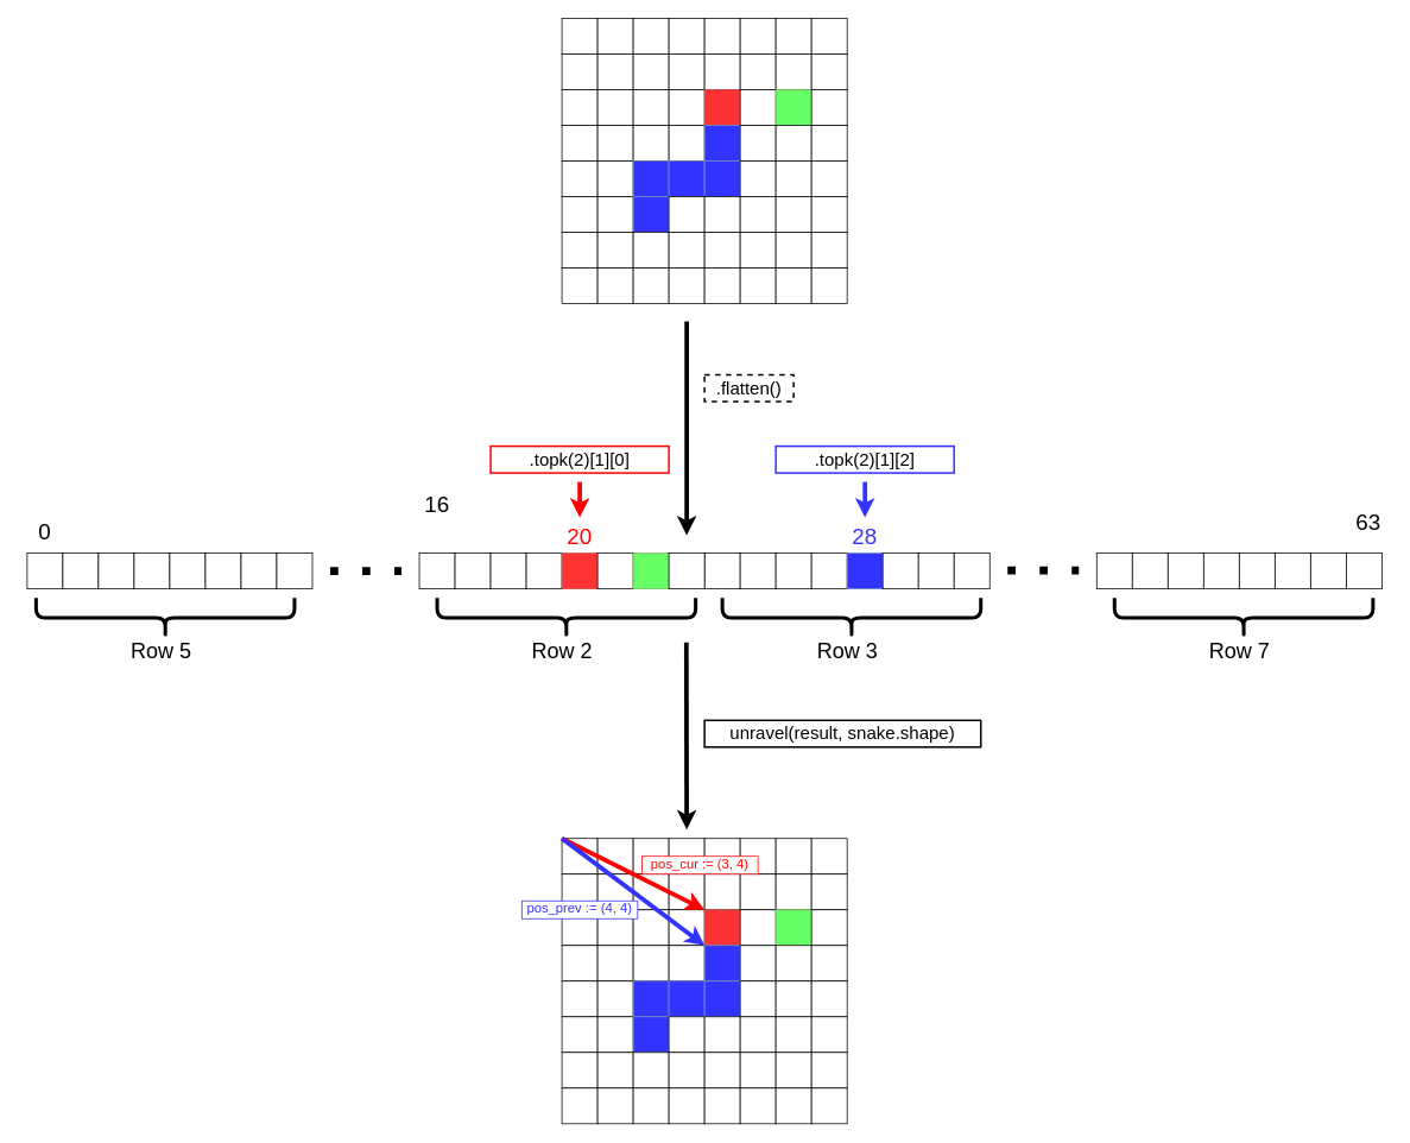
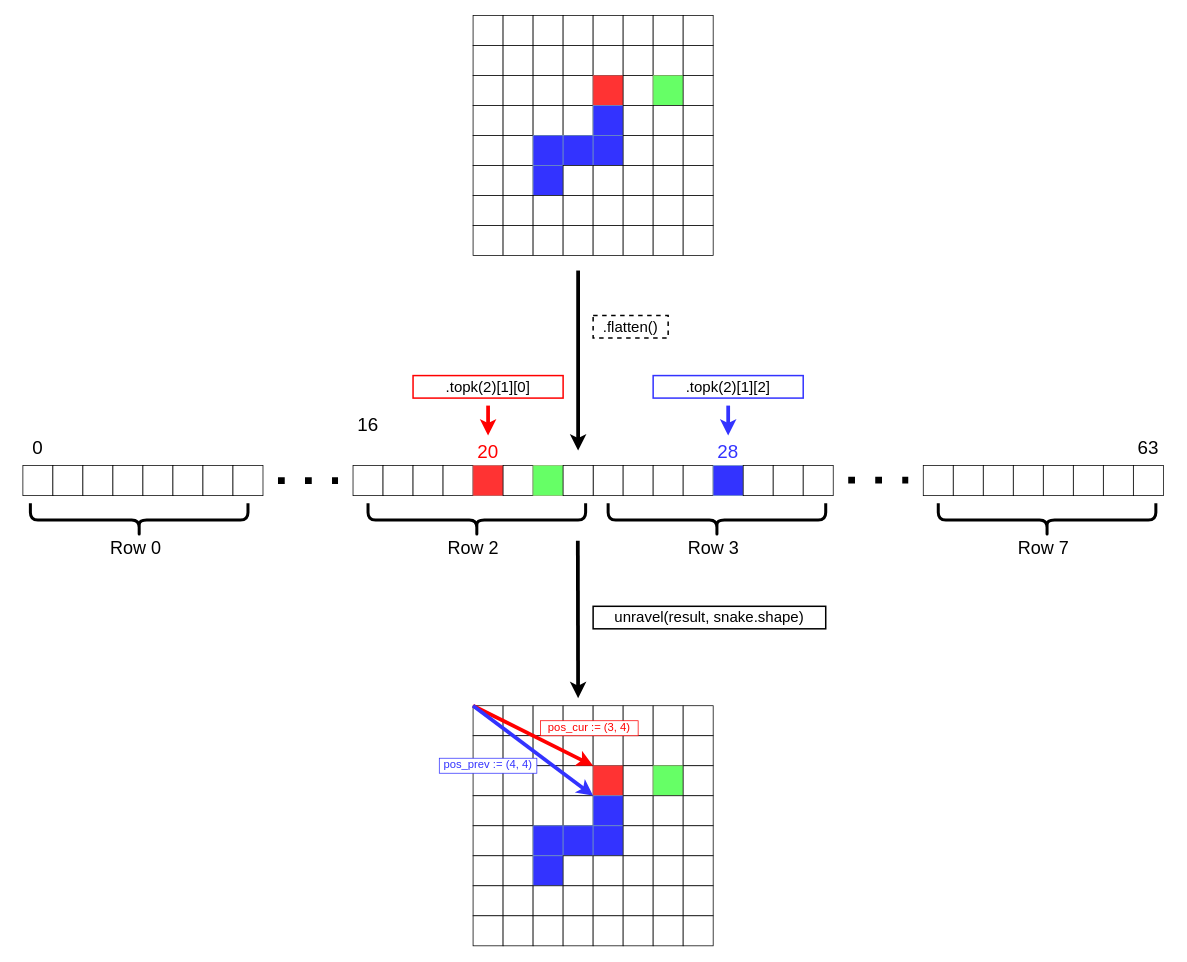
- <mxCell id="101" value="&lt;div&gt;63&lt;/div&gt;" style="text;html=1;strokeColor=none;fillColor=none;align=center;verticalAlign=middle;whiteSpace=wrap;rounded=0;fontSize=25;" vertex="1" parent="1"><mxGeometry x="1505" y="570" width="60" height="30" as="geometry" /></mxCell>
+ <mxCell id="101" value="&lt;div&gt;63&lt;/div&gt;" style="text;html=1;strokeColor=none;fillColor=none;align=center;verticalAlign=middle;whiteSpace=wrap;rounded=0;fontSize=25;" vertex="1" parent="1"><mxGeometry x="1500" y="580" width="60" height="30" as="geometry" /></mxCell>
- <mxCell id="103" value="Row 5" style="text;strokeColor=none;fillColor=none;html=1;fontSize=24;fontStyle=0;verticalAlign=middle;align=center;" vertex="1" parent="1"><mxGeometry x="130" y="710" width="100" height="40" as="geometry" /></mxCell>
+ <mxCell id="103" value="Row 0" style="text;strokeColor=none;fillColor=none;html=1;fontSize=24;fontStyle=0;verticalAlign=middle;align=center;" vertex="1" parent="1"><mxGeometry x="130" y="710" width="100" height="40" as="geometry" /></mxCell>
